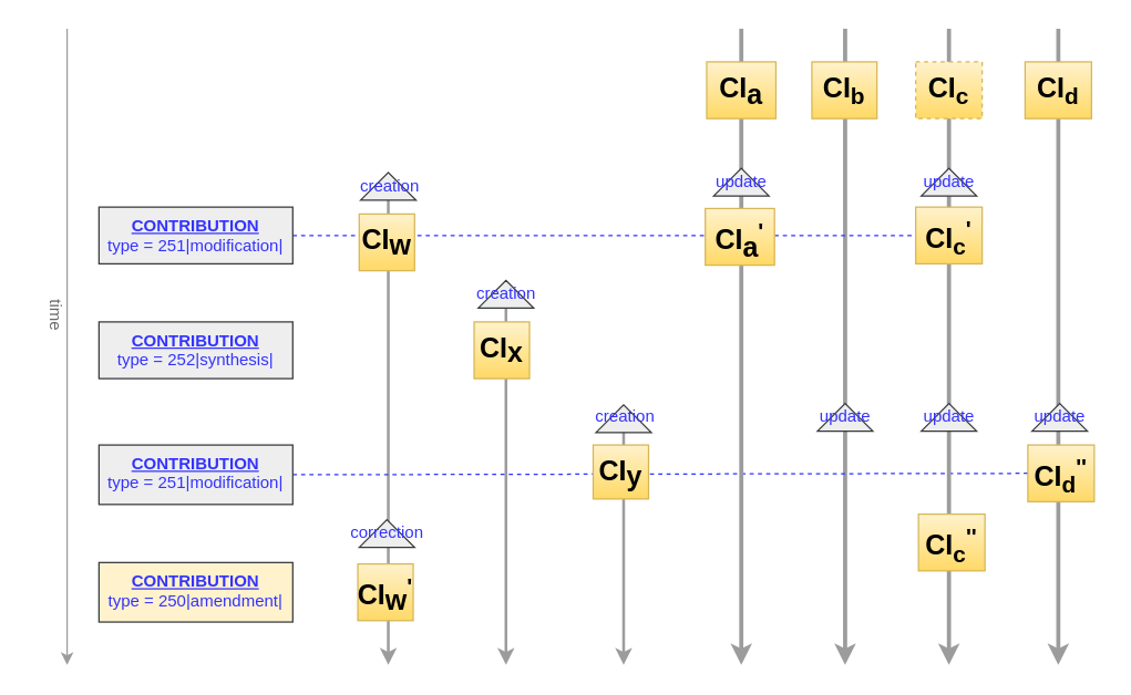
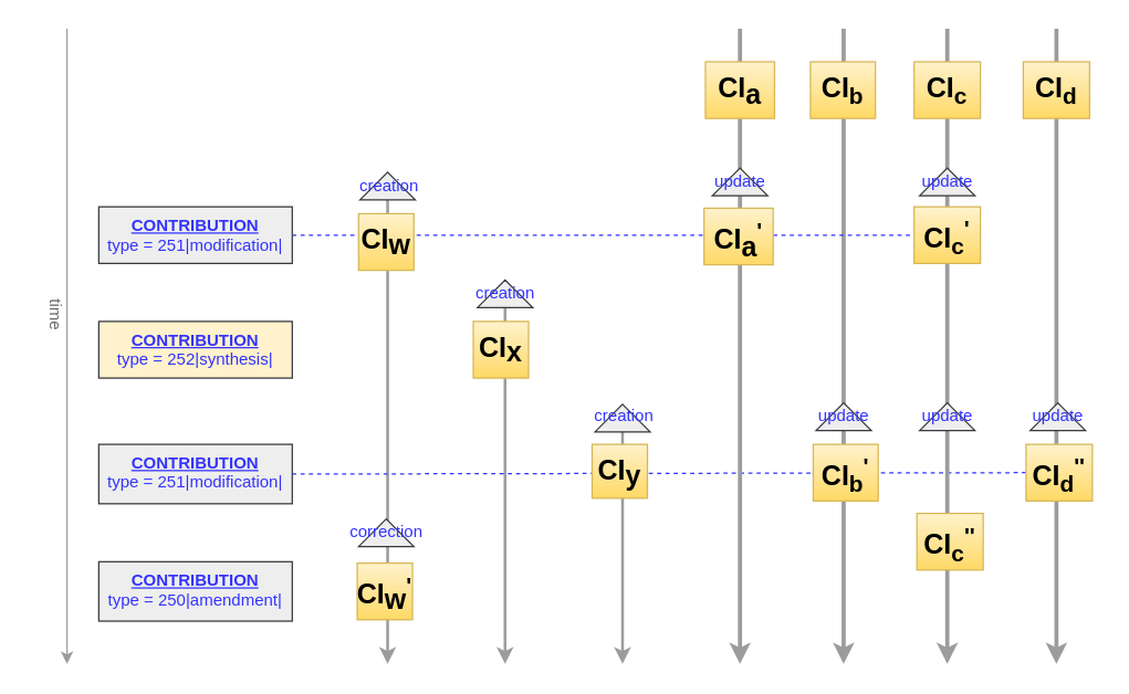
- <mxCell id="14" value="&lt;span style=&quot;font-size: 20px&quot;&gt;CI&lt;sub&gt;c&lt;/sub&gt;&lt;/span&gt;" style="rounded=0;whiteSpace=wrap;html=1;fontSize=14;fillColor=#fff2cc;strokeColor=#d6b656;verticalAlign=top;gradientColor=#ffd966;fontStyle=1;dashed=1;" parent="1" vertex="1"><mxGeometry x="661" y="44" width="48" height="41" as="geometry" /></mxCell>
+ <mxCell id="14" value="&lt;span style=&quot;font-size: 20px&quot;&gt;CI&lt;sub&gt;c&lt;/sub&gt;&lt;/span&gt;" style="rounded=0;whiteSpace=wrap;html=1;fontSize=14;fillColor=#fff2cc;strokeColor=#d6b656;verticalAlign=top;gradientColor=#ffd966;fontStyle=1;" parent="1" vertex="1"><mxGeometry x="661" y="44" width="48" height="41" as="geometry" /></mxCell>
- <mxCell id="19" value="&lt;font color=&quot;#3333ff&quot;&gt;&lt;b style=&quot;font-size: 12px&quot;&gt;&lt;u style=&quot;font-size: 12px&quot;&gt;CONTRIBUTION&lt;/u&gt;&lt;/b&gt;&lt;br style=&quot;font-size: 12px&quot;&gt;type = 252|synthesis|&lt;br style=&quot;font-size: 12px&quot;&gt;&lt;/font&gt;" style="rounded=0;whiteSpace=wrap;html=1;fontSize=12;fillColor=#eeeeee;strokeColor=#36393d;verticalAlign=top;" parent="1" vertex="1"><mxGeometry x="71" y="232" width="140" height="41" as="geometry" /></mxCell>
+ <mxCell id="19" value="&lt;font color=&quot;#3333ff&quot;&gt;&lt;b style=&quot;font-size: 12px&quot;&gt;&lt;u style=&quot;font-size: 12px&quot;&gt;CONTRIBUTION&lt;/u&gt;&lt;/b&gt;&lt;br style=&quot;font-size: 12px&quot;&gt;type = 252|synthesis|&lt;br style=&quot;font-size: 12px&quot;&gt;&lt;/font&gt;" style="rounded=0;whiteSpace=wrap;html=1;fontSize=12;fillColor=#fff2cc;strokeColor=#36393d;verticalAlign=top;" parent="1" vertex="1"><mxGeometry x="71" y="232" width="140" height="41" as="geometry" /></mxCell>
+ <mxCell id="44" value="&lt;span style=&quot;font-size: 20px&quot;&gt;CI&lt;sub&gt;b&lt;/sub&gt;&lt;sup&gt;'&lt;/sup&gt;&lt;/span&gt;" style="rounded=0;whiteSpace=wrap;html=1;fontSize=14;fillColor=#fff2cc;strokeColor=#d6b656;verticalAlign=top;gradientColor=#ffd966;fontStyle=1;" vertex="1" parent="1"><mxGeometry x="588" y="321" width="47" height="41" as="geometry" /></mxCell>
- <mxCell id="21" value="&lt;font color=&quot;#3333ff&quot;&gt;&lt;b style=&quot;font-size: 12px&quot;&gt;&lt;u style=&quot;font-size: 12px&quot;&gt;CONTRIBUTION&lt;/u&gt;&lt;/b&gt;&lt;br style=&quot;font-size: 12px&quot;&gt;type = 250|amendment|&lt;br style=&quot;font-size: 12px&quot;&gt;&lt;/font&gt;" style="rounded=0;whiteSpace=wrap;html=1;fontSize=12;fillColor=#fff2cc;strokeColor=#36393d;verticalAlign=top;" parent="1" vertex="1"><mxGeometry x="71" y="406" width="140" height="43" as="geometry" /></mxCell>
+ <mxCell id="21" value="&lt;font color=&quot;#3333ff&quot;&gt;&lt;b style=&quot;font-size: 12px&quot;&gt;&lt;u style=&quot;font-size: 12px&quot;&gt;CONTRIBUTION&lt;/u&gt;&lt;/b&gt;&lt;br style=&quot;font-size: 12px&quot;&gt;type = 250|amendment|&lt;br style=&quot;font-size: 12px&quot;&gt;&lt;/font&gt;" style="rounded=0;whiteSpace=wrap;html=1;fontSize=12;fillColor=#eeeeee;strokeColor=#36393d;verticalAlign=top;" parent="1" vertex="1"><mxGeometry x="71" y="406" width="140" height="43" as="geometry" /></mxCell>
